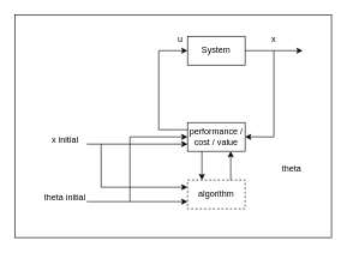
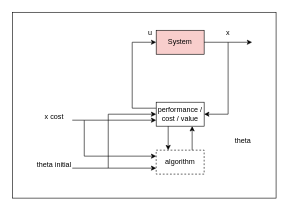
- <mxCell id="2" value="System" style="rounded=0;whiteSpace=wrap;html=1;" parent="1" vertex="1"><mxGeometry x="260" y="50" width="80" height="40" as="geometry" /></mxCell>
+ <mxCell id="2" value="System" style="rounded=0;whiteSpace=wrap;html=1;fillColor=#f8cecc;" parent="1" vertex="1"><mxGeometry x="260" y="50" width="80" height="40" as="geometry" /></mxCell>
- <mxCell id="17" value="x initial" style="text;html=1;strokeColor=none;fillColor=none;align=center;verticalAlign=middle;whiteSpace=wrap;rounded=0;" parent="1" vertex="1"><mxGeometry x="60" y="180" width="60" height="30" as="geometry" /></mxCell>
+ <mxCell id="17" value="x cost" style="text;html=1;strokeColor=none;fillColor=none;align=center;verticalAlign=middle;whiteSpace=wrap;rounded=0;" parent="1" vertex="1"><mxGeometry x="60" y="180" width="60" height="30" as="geometry" /></mxCell>
